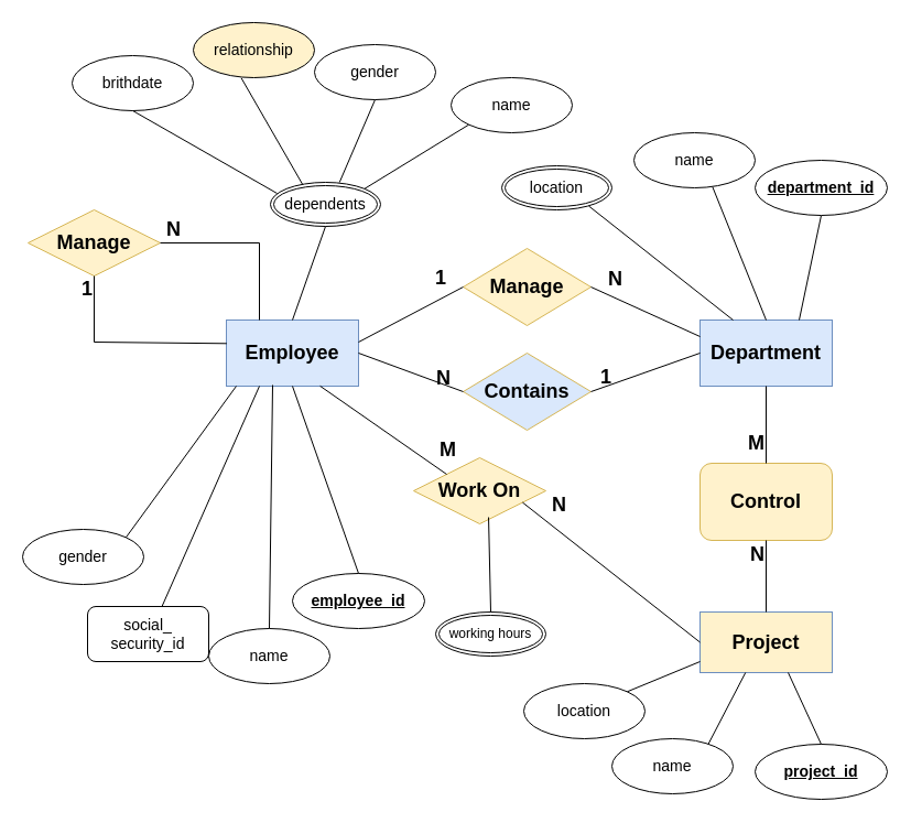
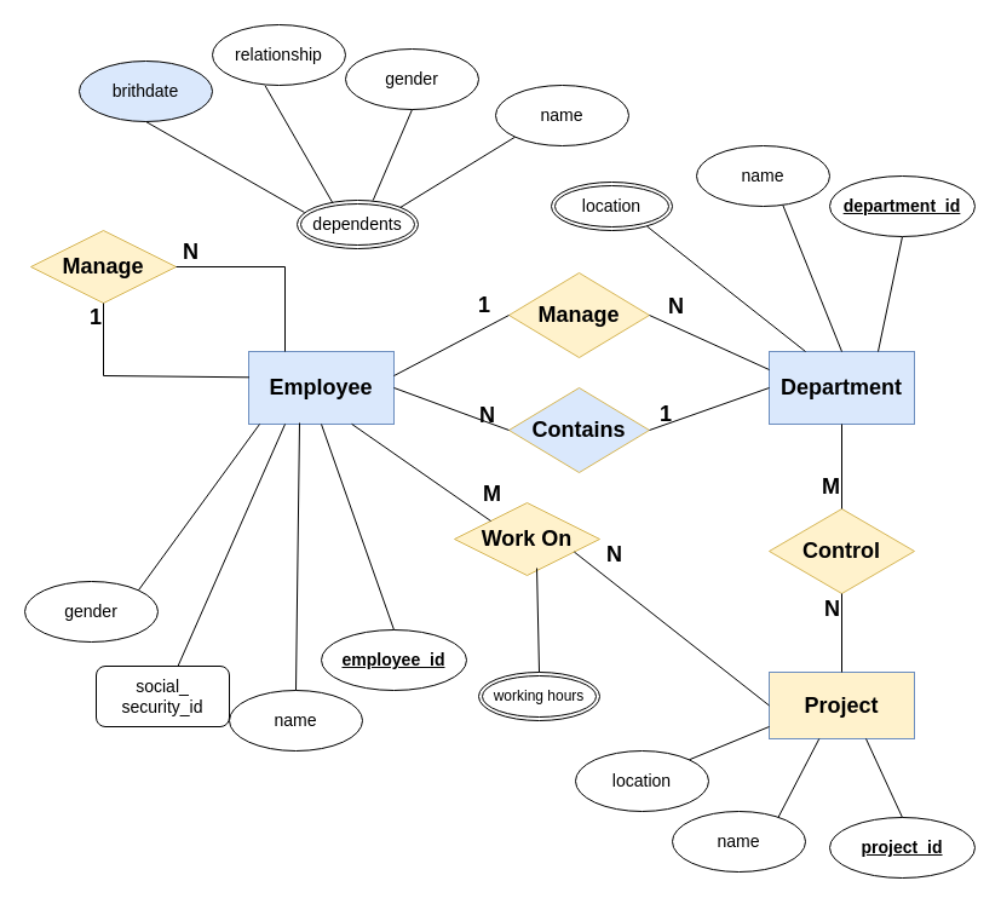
- <mxCell id="17" value="&lt;h3&gt;&lt;span style=&quot;font-weight: normal;&quot;&gt;relationship&lt;/span&gt;&lt;/h3&gt;" style="ellipse;whiteSpace=wrap;html=1;align=center;fontStyle=1;fillColor=#fff2cc;" parent="1" vertex="1"><mxGeometry x="175" y="20" width="110" height="50" as="geometry" /></mxCell>
+ <mxCell id="17" value="&lt;h3&gt;&lt;span style=&quot;font-weight: normal;&quot;&gt;relationship&lt;/span&gt;&lt;/h3&gt;" style="ellipse;whiteSpace=wrap;html=1;align=center;fontStyle=1" parent="1" vertex="1"><mxGeometry x="175" y="20" width="110" height="50" as="geometry" /></mxCell>
- <mxCell id="15" value="&lt;h3&gt;&lt;span style=&quot;font-weight: normal;&quot;&gt;brithdate&lt;/span&gt;&lt;/h3&gt;" style="ellipse;whiteSpace=wrap;html=1;align=center;" parent="1" vertex="1"><mxGeometry x="65" y="50" width="110" height="50" as="geometry" /></mxCell>
+ <mxCell id="15" value="&lt;h3&gt;&lt;span style=&quot;font-weight: normal;&quot;&gt;brithdate&lt;/span&gt;&lt;/h3&gt;" style="ellipse;whiteSpace=wrap;html=1;align=center;fillColor=#dae8fc;" parent="1" vertex="1"><mxGeometry x="65" y="50" width="110" height="50" as="geometry" /></mxCell>
- <mxCell id="57" value="" style="endArrow=none;html=1;rounded=0;entryX=0.5;entryY=0;entryDx=0;entryDy=0;exitX=0.5;exitY=1;exitDx=0;exitDy=0;" parent="1" source="11" target="2" edge="1"><mxGeometry relative="1" as="geometry"><mxPoint x="295" y="205" as="sourcePoint" /><mxPoint x="355" y="375" as="targetPoint" /></mxGeometry></mxCell>
- <mxCell id="33" value="&lt;h2&gt;Control&lt;/h2&gt;" style="whiteSpace=wrap;html=1;fillColor=#fff2cc;strokeColor=#d6b656;rounded=1;" parent="1" vertex="1"><mxGeometry x="635" y="420" width="120" height="70" as="geometry" /></mxCell>
+ <mxCell id="33" value="&lt;h2&gt;Control&lt;/h2&gt;" style="rhombus;whiteSpace=wrap;html=1;fillColor=#fff2cc;strokeColor=#d6b656;" parent="1" vertex="1"><mxGeometry x="635" y="420" width="120" height="70" as="geometry" /></mxCell>
